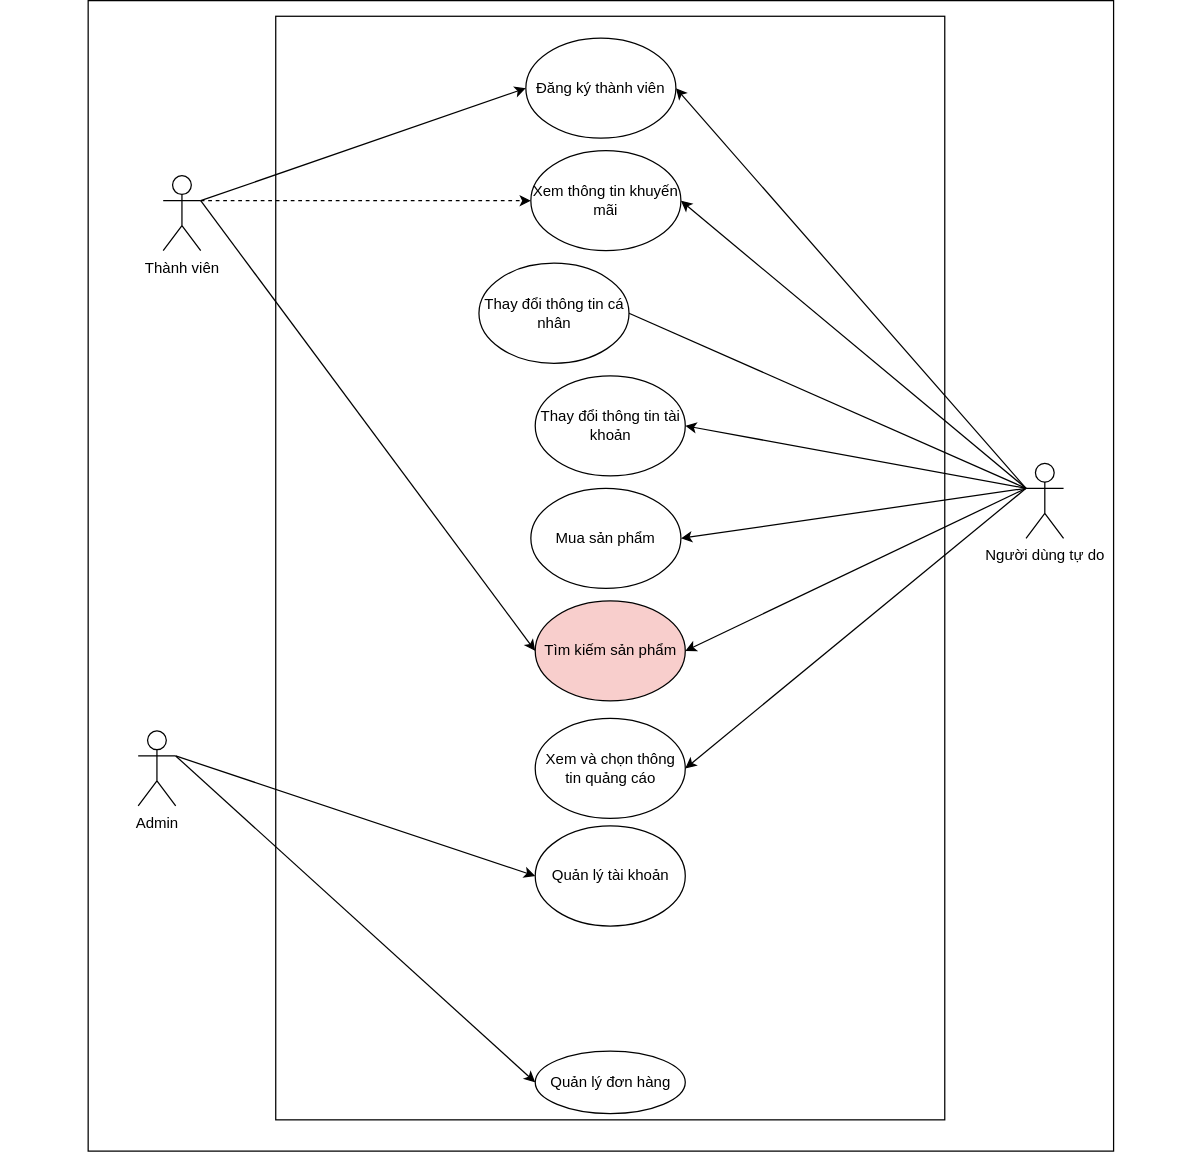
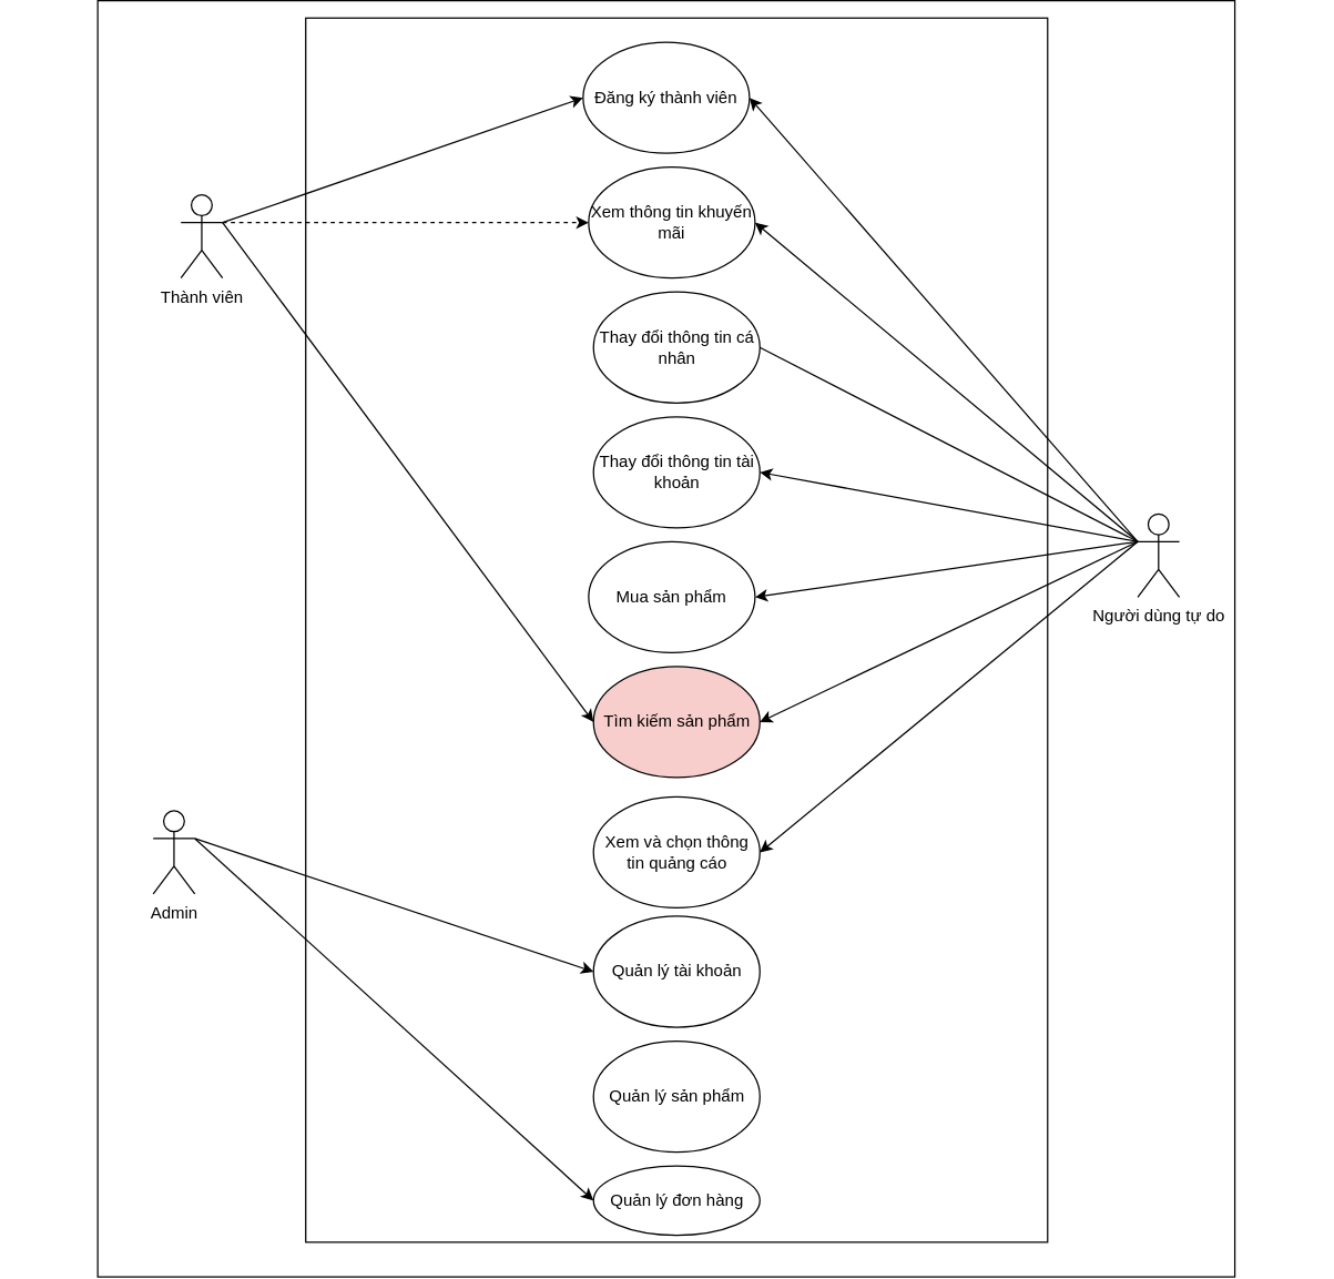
- <mxCell id="9" value="Thay đổi thông tin cá nhân" style="ellipse;whiteSpace=wrap;html=1;" vertex="1" parent="1"><mxGeometry x="382.5" y="200" width="120" height="80" as="geometry" /></mxCell>
+ <mxCell id="9" value="Thay đổi thông tin cá nhân" style="ellipse;whiteSpace=wrap;html=1;" vertex="1" parent="1"><mxGeometry x="427.5" y="200" width="120" height="80" as="geometry" /></mxCell>
+ <mxCell id="15" value="Quản lý sản phẩm" style="ellipse;whiteSpace=wrap;html=1;" vertex="1" parent="1"><mxGeometry x="427.5" y="740" width="120" height="80" as="geometry" /></mxCell>
